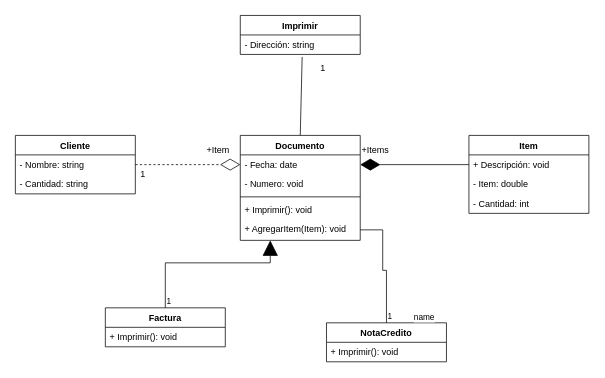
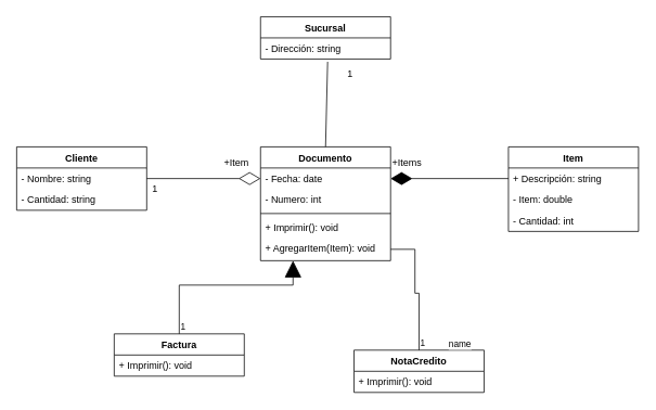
- <mxCell id="20" value="Imprimir" style="swimlane;fontStyle=1;align=center;verticalAlign=top;childLayout=stackLayout;horizontal=1;startSize=26;horizontalStack=0;resizeParent=1;resizeParentMax=0;resizeLast=0;collapsible=1;marginBottom=0;" vertex="1" parent="1"><mxGeometry x="320" y="20" width="160" height="52" as="geometry" /></mxCell>
+ <mxCell id="20" value="Sucursal" style="swimlane;fontStyle=1;align=center;verticalAlign=top;childLayout=stackLayout;horizontal=1;startSize=26;horizontalStack=0;resizeParent=1;resizeParentMax=0;resizeLast=0;collapsible=1;marginBottom=0;" vertex="1" parent="1"><mxGeometry x="320" y="20" width="160" height="52" as="geometry" /></mxCell>
- <mxCell id="17" value="" style="endArrow=diamondThin;endFill=0;endSize=24;html=1;rounded=0;entryX=0;entryY=0.5;entryDx=0;entryDy=0;exitX=1;exitY=0.5;exitDx=0;exitDy=0;dashed=1;" edge="1" parent="1" source="15" target="3"><mxGeometry width="160" relative="1" as="geometry"><mxPoint x="120" y="300" as="sourcePoint" /><mxPoint x="280" y="300" as="targetPoint" /></mxGeometry></mxCell>
+ <mxCell id="17" value="" style="endArrow=diamondThin;endFill=0;endSize=24;html=1;rounded=0;entryX=0;entryY=0.5;entryDx=0;entryDy=0;exitX=1;exitY=0.5;exitDx=0;exitDy=0;" edge="1" parent="1" source="15" target="3"><mxGeometry width="160" relative="1" as="geometry"><mxPoint x="120" y="300" as="sourcePoint" /><mxPoint x="280" y="300" as="targetPoint" /></mxGeometry></mxCell>
- <mxCell id="9" value="+ Descripción: void" style="text;strokeColor=none;fillColor=none;align=left;verticalAlign=top;spacingLeft=4;spacingRight=4;overflow=hidden;rotatable=0;points=[[0,0.5],[1,0.5]];portConstraint=eastwest;" vertex="1" parent="8"><mxGeometry y="26" width="160" height="26" as="geometry" /></mxCell>
+ <mxCell id="9" value="+ Descripción: string" style="text;strokeColor=none;fillColor=none;align=left;verticalAlign=top;spacingLeft=4;spacingRight=4;overflow=hidden;rotatable=0;points=[[0,0.5],[1,0.5]];portConstraint=eastwest;" vertex="1" parent="8"><mxGeometry y="26" width="160" height="26" as="geometry" /></mxCell>
- <mxCell id="4" value="- Numero: void" style="text;strokeColor=none;fillColor=none;align=left;verticalAlign=top;spacingLeft=4;spacingRight=4;overflow=hidden;rotatable=0;points=[[0,0.5],[1,0.5]];portConstraint=eastwest;" vertex="1" parent="2"><mxGeometry y="52" width="160" height="26" as="geometry" /></mxCell>
+ <mxCell id="4" value="- Numero: int" style="text;strokeColor=none;fillColor=none;align=left;verticalAlign=top;spacingLeft=4;spacingRight=4;overflow=hidden;rotatable=0;points=[[0,0.5],[1,0.5]];portConstraint=eastwest;" vertex="1" parent="2"><mxGeometry y="52" width="160" height="26" as="geometry" /></mxCell>
